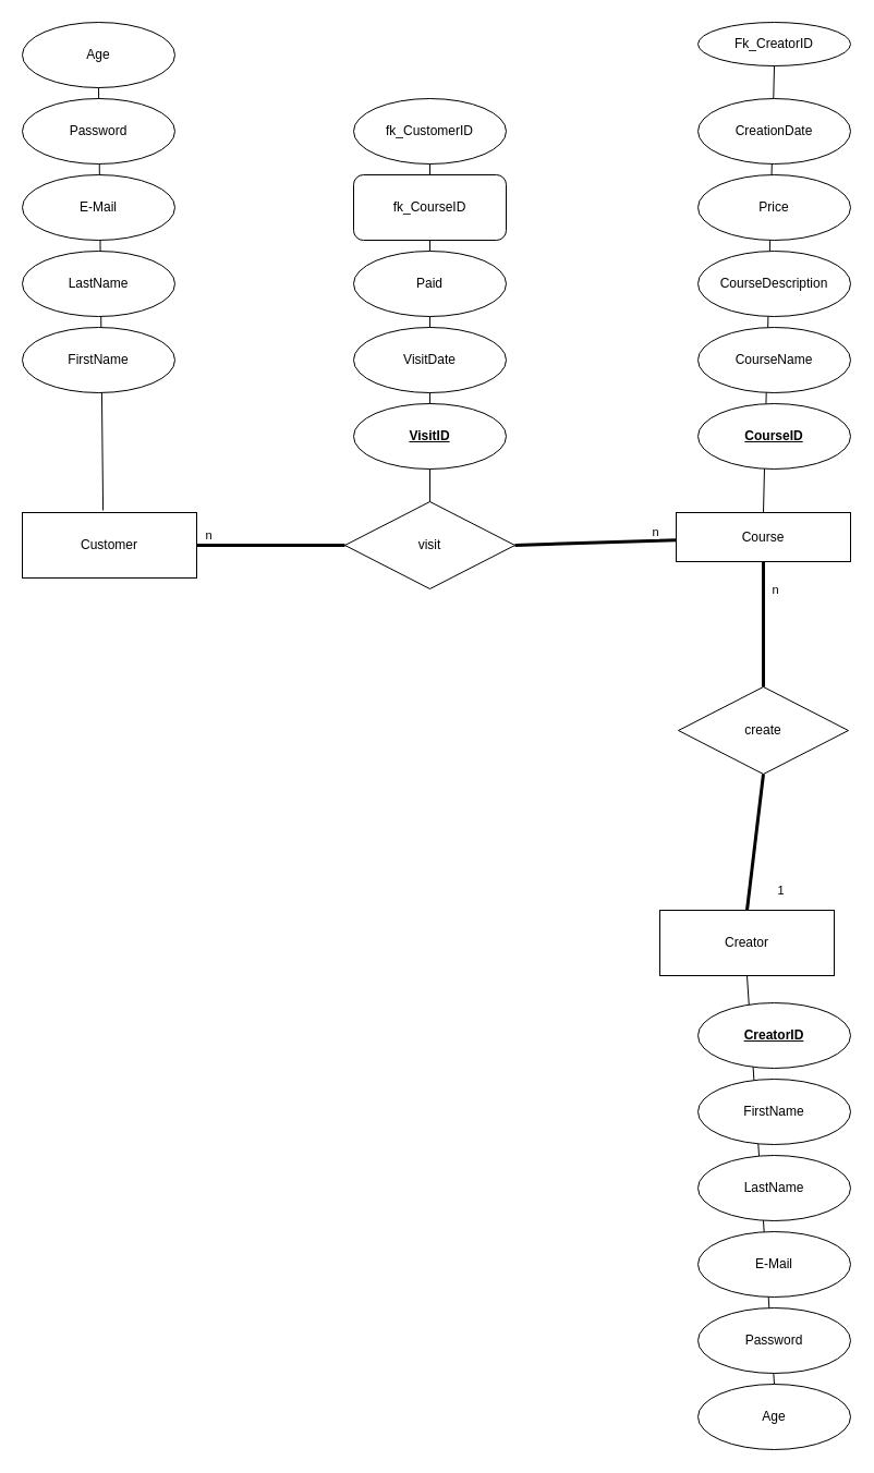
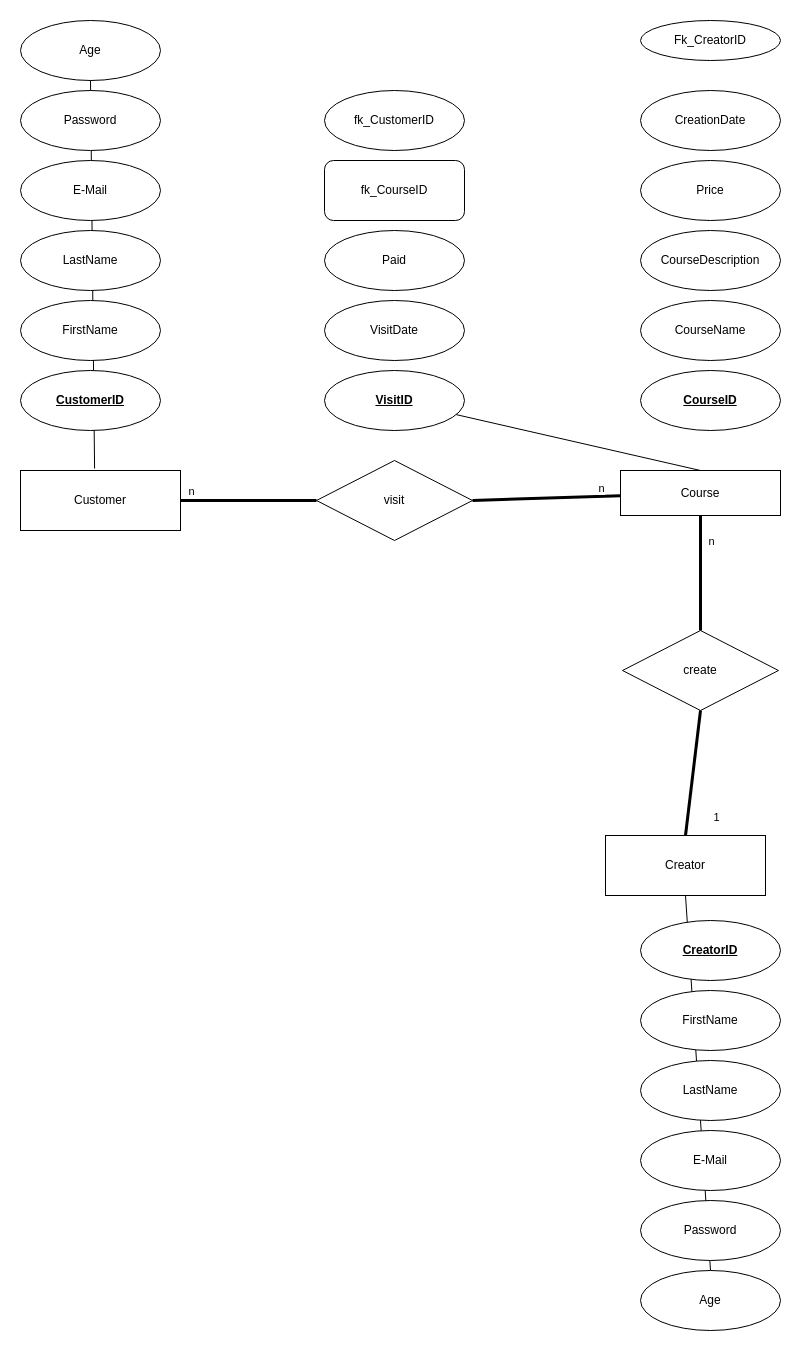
+ <mxCell id="28" value="&lt;b&gt;&lt;u&gt;CustomerID&lt;/u&gt;&lt;/b&gt;" style="ellipse;whiteSpace=wrap;html=1;" parent="1" vertex="1"><mxGeometry x="20" y="370" width="140" height="60" as="geometry" /></mxCell>
- <mxCell id="19" value="" style="endArrow=none;html=1;rounded=0;exitX=0.5;exitY=0;exitDx=0;exitDy=0;entryX=0.5;entryY=1;entryDx=0;entryDy=0;" parent="1" source="4" target="18" edge="1"><mxGeometry width="50" height="50" relative="1" as="geometry"><mxPoint x="290" y="470" as="sourcePoint" /><mxPoint x="340" y="420" as="targetPoint" /></mxGeometry></mxCell>
- <mxCell id="29" value="" style="endArrow=none;html=1;rounded=0;exitX=0.5;exitY=0;exitDx=0;exitDy=0;entryX=0.5;entryY=1;entryDx=0;entryDy=0;" parent="1" source="3" target="17" edge="1"><mxGeometry width="50" height="50" relative="1" as="geometry"><mxPoint x="550" y="420" as="sourcePoint" /><mxPoint x="600" y="370" as="targetPoint" /></mxGeometry></mxCell>
+ <mxCell id="29" value="" style="endArrow=none;html=1;rounded=0;exitX=0.5;exitY=0;exitDx=0;exitDy=0;" parent="1" source="3" target="22" edge="1"><mxGeometry width="50" height="50" relative="1" as="geometry"><mxPoint x="550" y="420" as="sourcePoint" /><mxPoint x="600" y="370" as="targetPoint" /></mxGeometry></mxCell>
